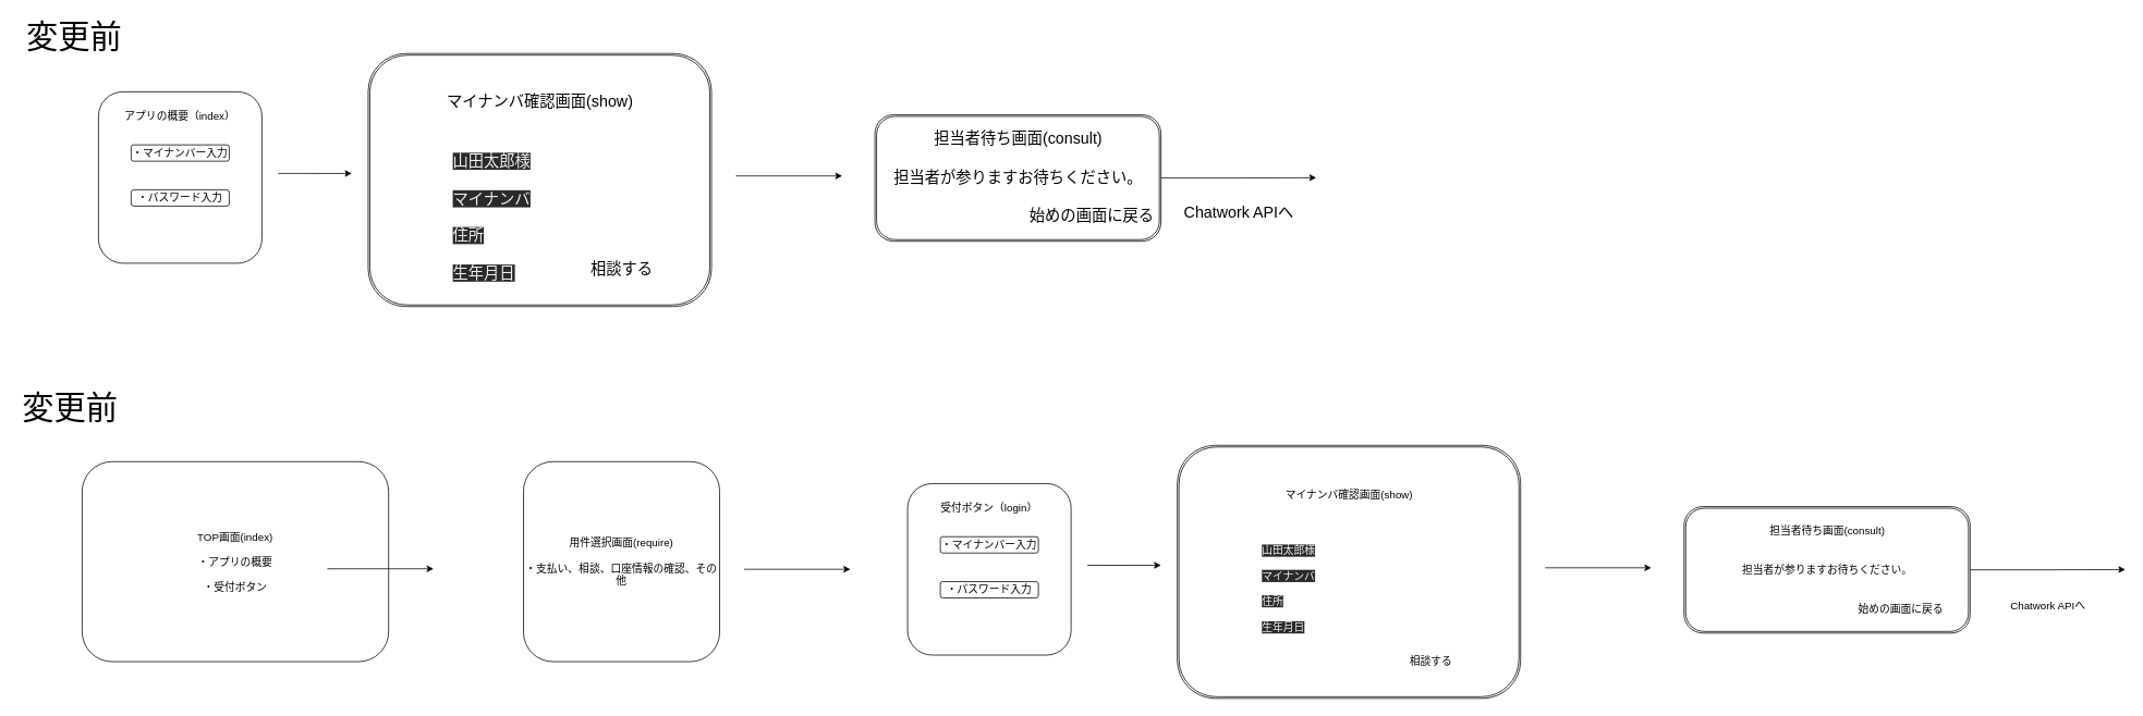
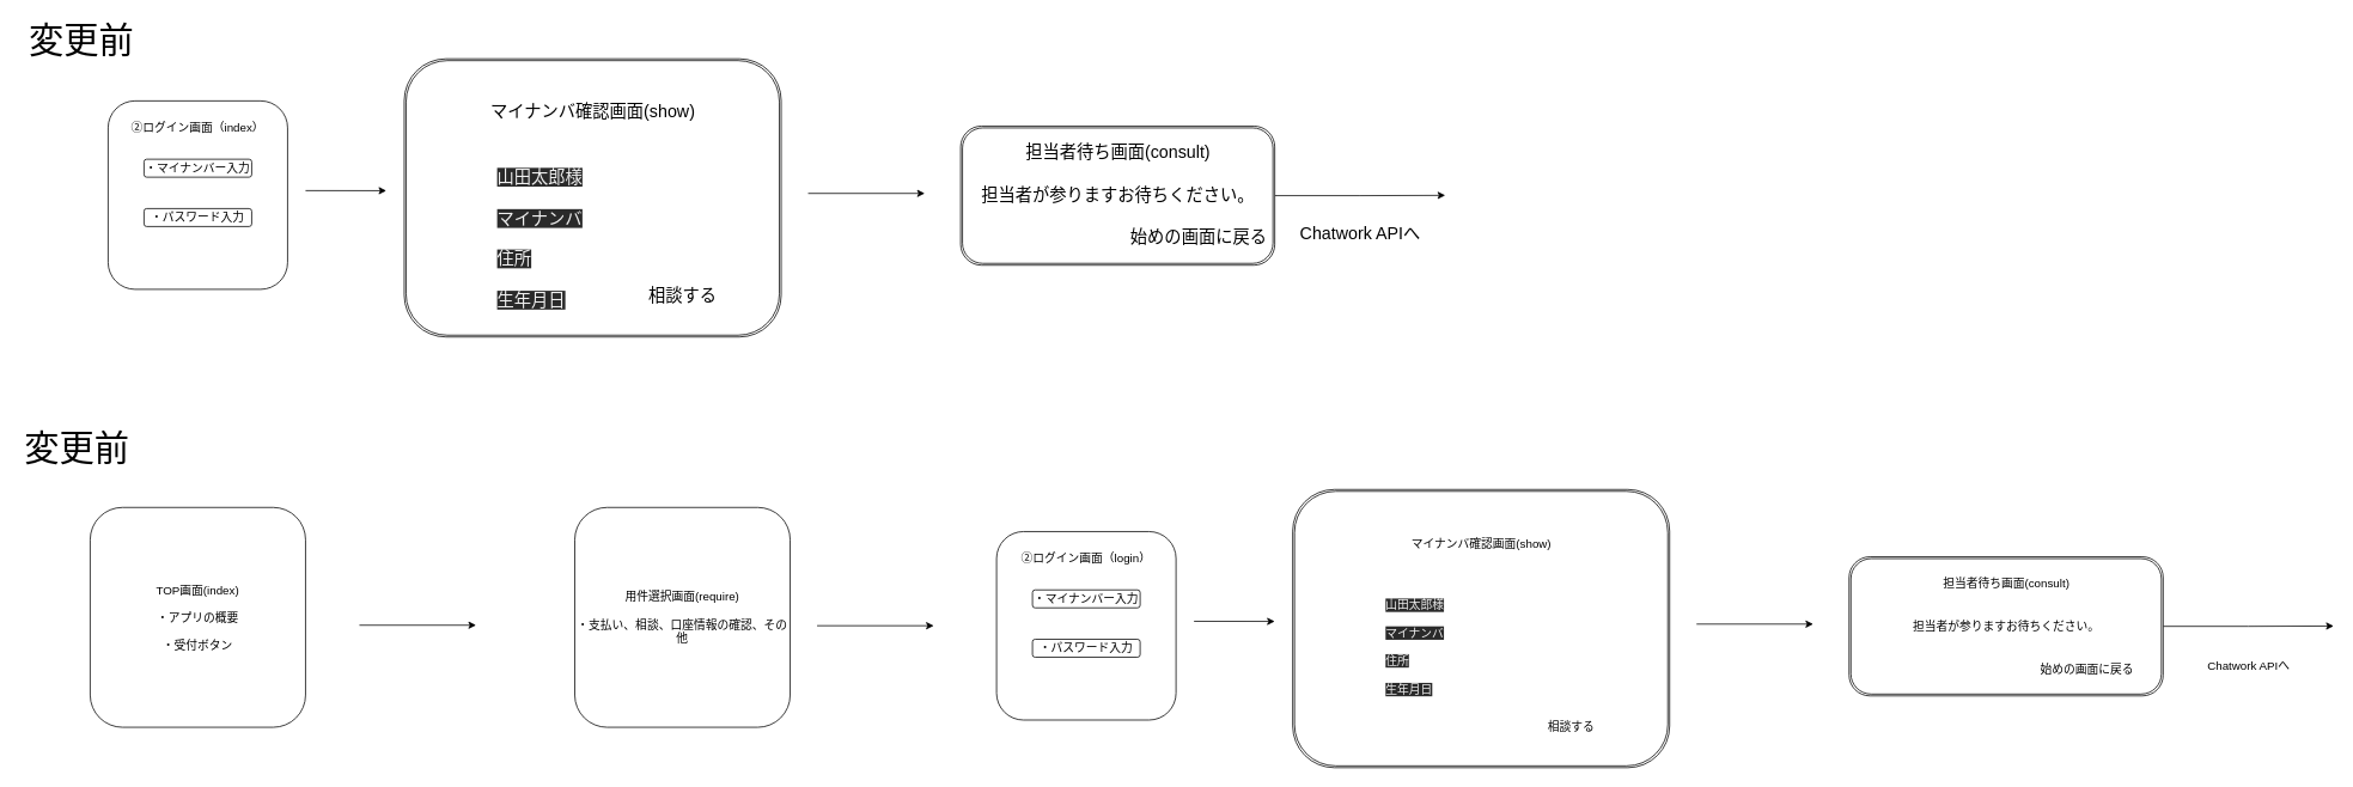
- <mxCell id="2" value="&lt;br style=&quot;font-size: 13px&quot;&gt;アプリの概要（index）" style="rounded=1;whiteSpace=wrap;html=1;align=center;horizontal=1;verticalAlign=top;fontSize=13;" parent="1" vertex="1"><mxGeometry x="120" y="111.91" width="200" height="210" as="geometry" /></mxCell>
+ <mxCell id="2" value="&lt;br style=&quot;font-size: 13px&quot;&gt;②ログイン画面（index）" style="rounded=1;whiteSpace=wrap;html=1;align=center;horizontal=1;verticalAlign=top;fontSize=13;" parent="1" vertex="1"><mxGeometry x="120" y="111.91" width="200" height="210" as="geometry" /></mxCell>
- <mxCell id="19" value="&lt;br style=&quot;font-size: 13px&quot;&gt;受付ボタン（login）" style="rounded=1;whiteSpace=wrap;html=1;align=center;horizontal=1;verticalAlign=top;fontSize=13;" vertex="1" parent="1"><mxGeometry x="1110" y="591.91" width="200" height="210" as="geometry" /></mxCell>
+ <mxCell id="19" value="&lt;br style=&quot;font-size: 13px&quot;&gt;②ログイン画面（login）" style="rounded=1;whiteSpace=wrap;html=1;align=center;horizontal=1;verticalAlign=top;fontSize=13;" vertex="1" parent="1"><mxGeometry x="1110" y="591.91" width="200" height="210" as="geometry" /></mxCell>
- <mxCell id="36" value="TOP画面(index)&lt;br style=&quot;font-size: 13px&quot;&gt;&lt;br style=&quot;font-size: 13px&quot;&gt;・アプリの概要&lt;br style=&quot;font-size: 13px&quot;&gt;&lt;br style=&quot;font-size: 13px&quot;&gt;・受付ボタン" style="rounded=1;whiteSpace=wrap;html=1;fontSize=13;" vertex="1" parent="1"><mxGeometry x="100" y="565" width="375" height="245" as="geometry" /></mxCell>
+ <mxCell id="36" value="TOP画面(index)&lt;br style=&quot;font-size: 13px&quot;&gt;&lt;br style=&quot;font-size: 13px&quot;&gt;・アプリの概要&lt;br style=&quot;font-size: 13px&quot;&gt;&lt;br style=&quot;font-size: 13px&quot;&gt;・受付ボタン" style="rounded=1;whiteSpace=wrap;html=1;fontSize=13;" vertex="1" parent="1"><mxGeometry x="100" y="565" width="240" height="245" as="geometry" /></mxCell>
